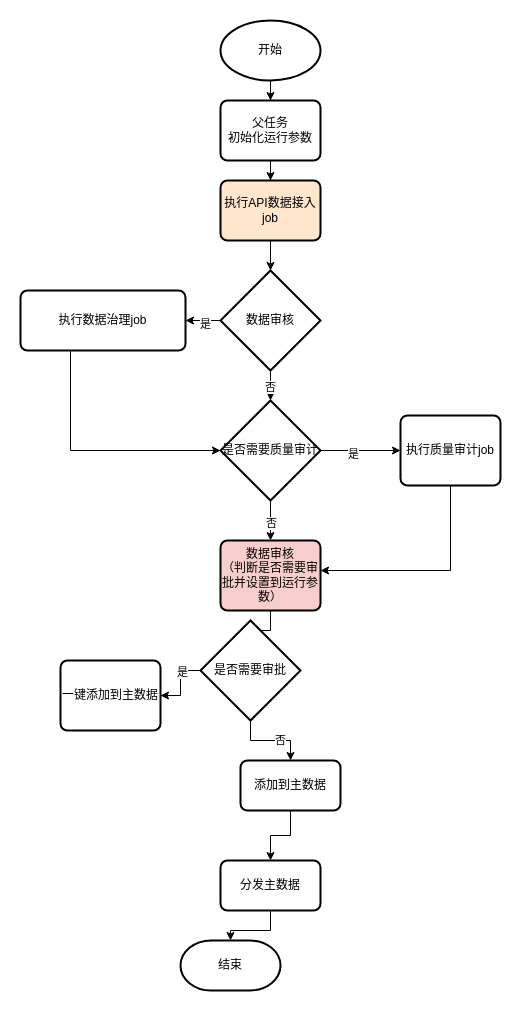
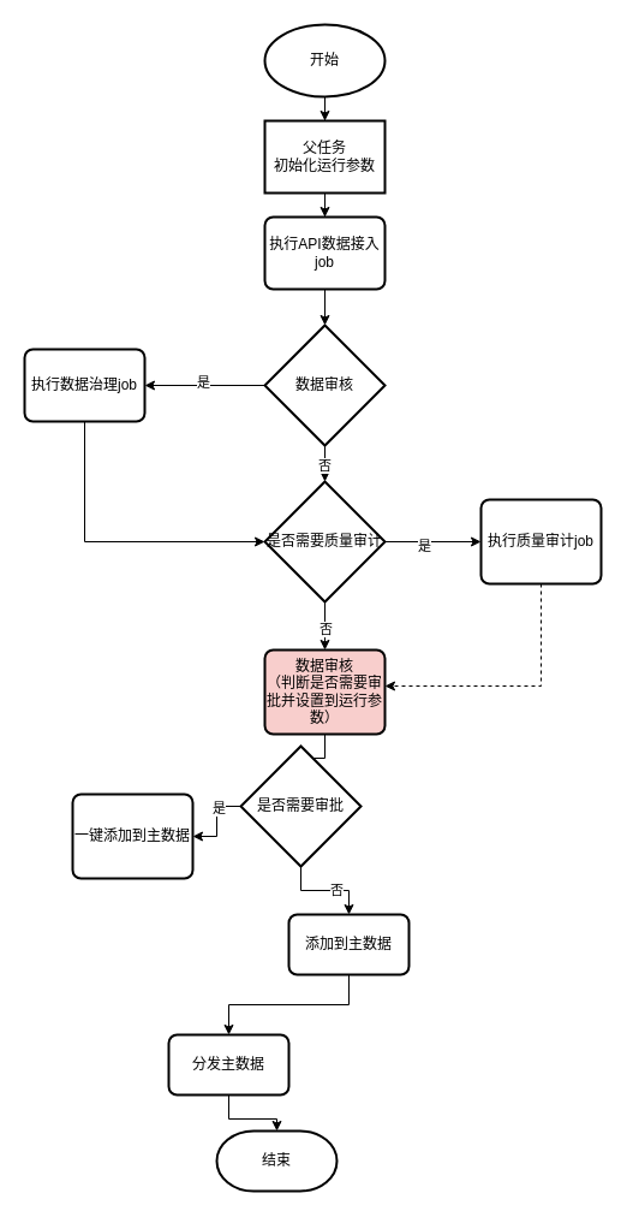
- <mxCell id="13" value="父任务&lt;br&gt;初始化运行参数" style="rounded=1;whiteSpace=wrap;html=1;absoluteArcSize=1;arcSize=14;strokeWidth=2;" vertex="1" parent="1"><mxGeometry x="220" y="100" width="100" height="60" as="geometry" /></mxCell>
+ <mxCell id="13" value="父任务&lt;br&gt;初始化运行参数" style="whiteSpace=wrap;html=1;absoluteArcSize=1;arcSize=14;strokeWidth=2;rounded=0;" vertex="1" parent="1"><mxGeometry x="220" y="100" width="100" height="60" as="geometry" /></mxCell>
- <mxCell id="5" value="执行API数据接入job" style="rounded=1;whiteSpace=wrap;html=1;absoluteArcSize=1;arcSize=14;strokeWidth=2;fillColor=#ffe6cc;" vertex="1" parent="1"><mxGeometry x="220" y="180" width="100" height="60" as="geometry" /></mxCell>
+ <mxCell id="5" value="执行API数据接入job" style="rounded=1;whiteSpace=wrap;html=1;absoluteArcSize=1;arcSize=14;strokeWidth=2;" vertex="1" parent="1"><mxGeometry x="220" y="180" width="100" height="60" as="geometry" /></mxCell>
- <mxCell id="11" value="执行数据治理job" style="rounded=1;whiteSpace=wrap;html=1;absoluteArcSize=1;arcSize=14;strokeWidth=2;" vertex="1" parent="1"><mxGeometry x="20" y="290" width="165" height="60" as="geometry" /></mxCell>
+ <mxCell id="11" value="执行数据治理job" style="rounded=1;whiteSpace=wrap;html=1;absoluteArcSize=1;arcSize=14;strokeWidth=2;" vertex="1" parent="1"><mxGeometry x="20" y="290" width="100" height="60" as="geometry" /></mxCell>
- <mxCell id="20" style="edgeStyle=orthogonalEdgeStyle;rounded=0;orthogonalLoop=1;jettySize=auto;html=1;" edge="1" parent="1" source="21" target="23"><mxGeometry relative="1" as="geometry"><Array as="points"><mxPoint x="450" y="570" /></Array></mxGeometry></mxCell>
+ <mxCell id="20" style="edgeStyle=orthogonalEdgeStyle;rounded=0;orthogonalLoop=1;jettySize=auto;html=1;dashed=1;" edge="1" parent="1" source="21" target="23"><mxGeometry relative="1" as="geometry"><Array as="points"><mxPoint x="450" y="570" /></Array></mxGeometry></mxCell>
- <mxCell id="33" value="分发主数据" style="rounded=1;whiteSpace=wrap;html=1;absoluteArcSize=1;arcSize=14;strokeWidth=2;" vertex="1" parent="1"><mxGeometry x="220" y="860" width="100" height="50" as="geometry" /></mxCell>
+ <mxCell id="33" value="分发主数据" style="rounded=1;whiteSpace=wrap;html=1;absoluteArcSize=1;arcSize=14;strokeWidth=2;" vertex="1" parent="1"><mxGeometry x="140" y="860" width="100" height="50" as="geometry" /></mxCell>
